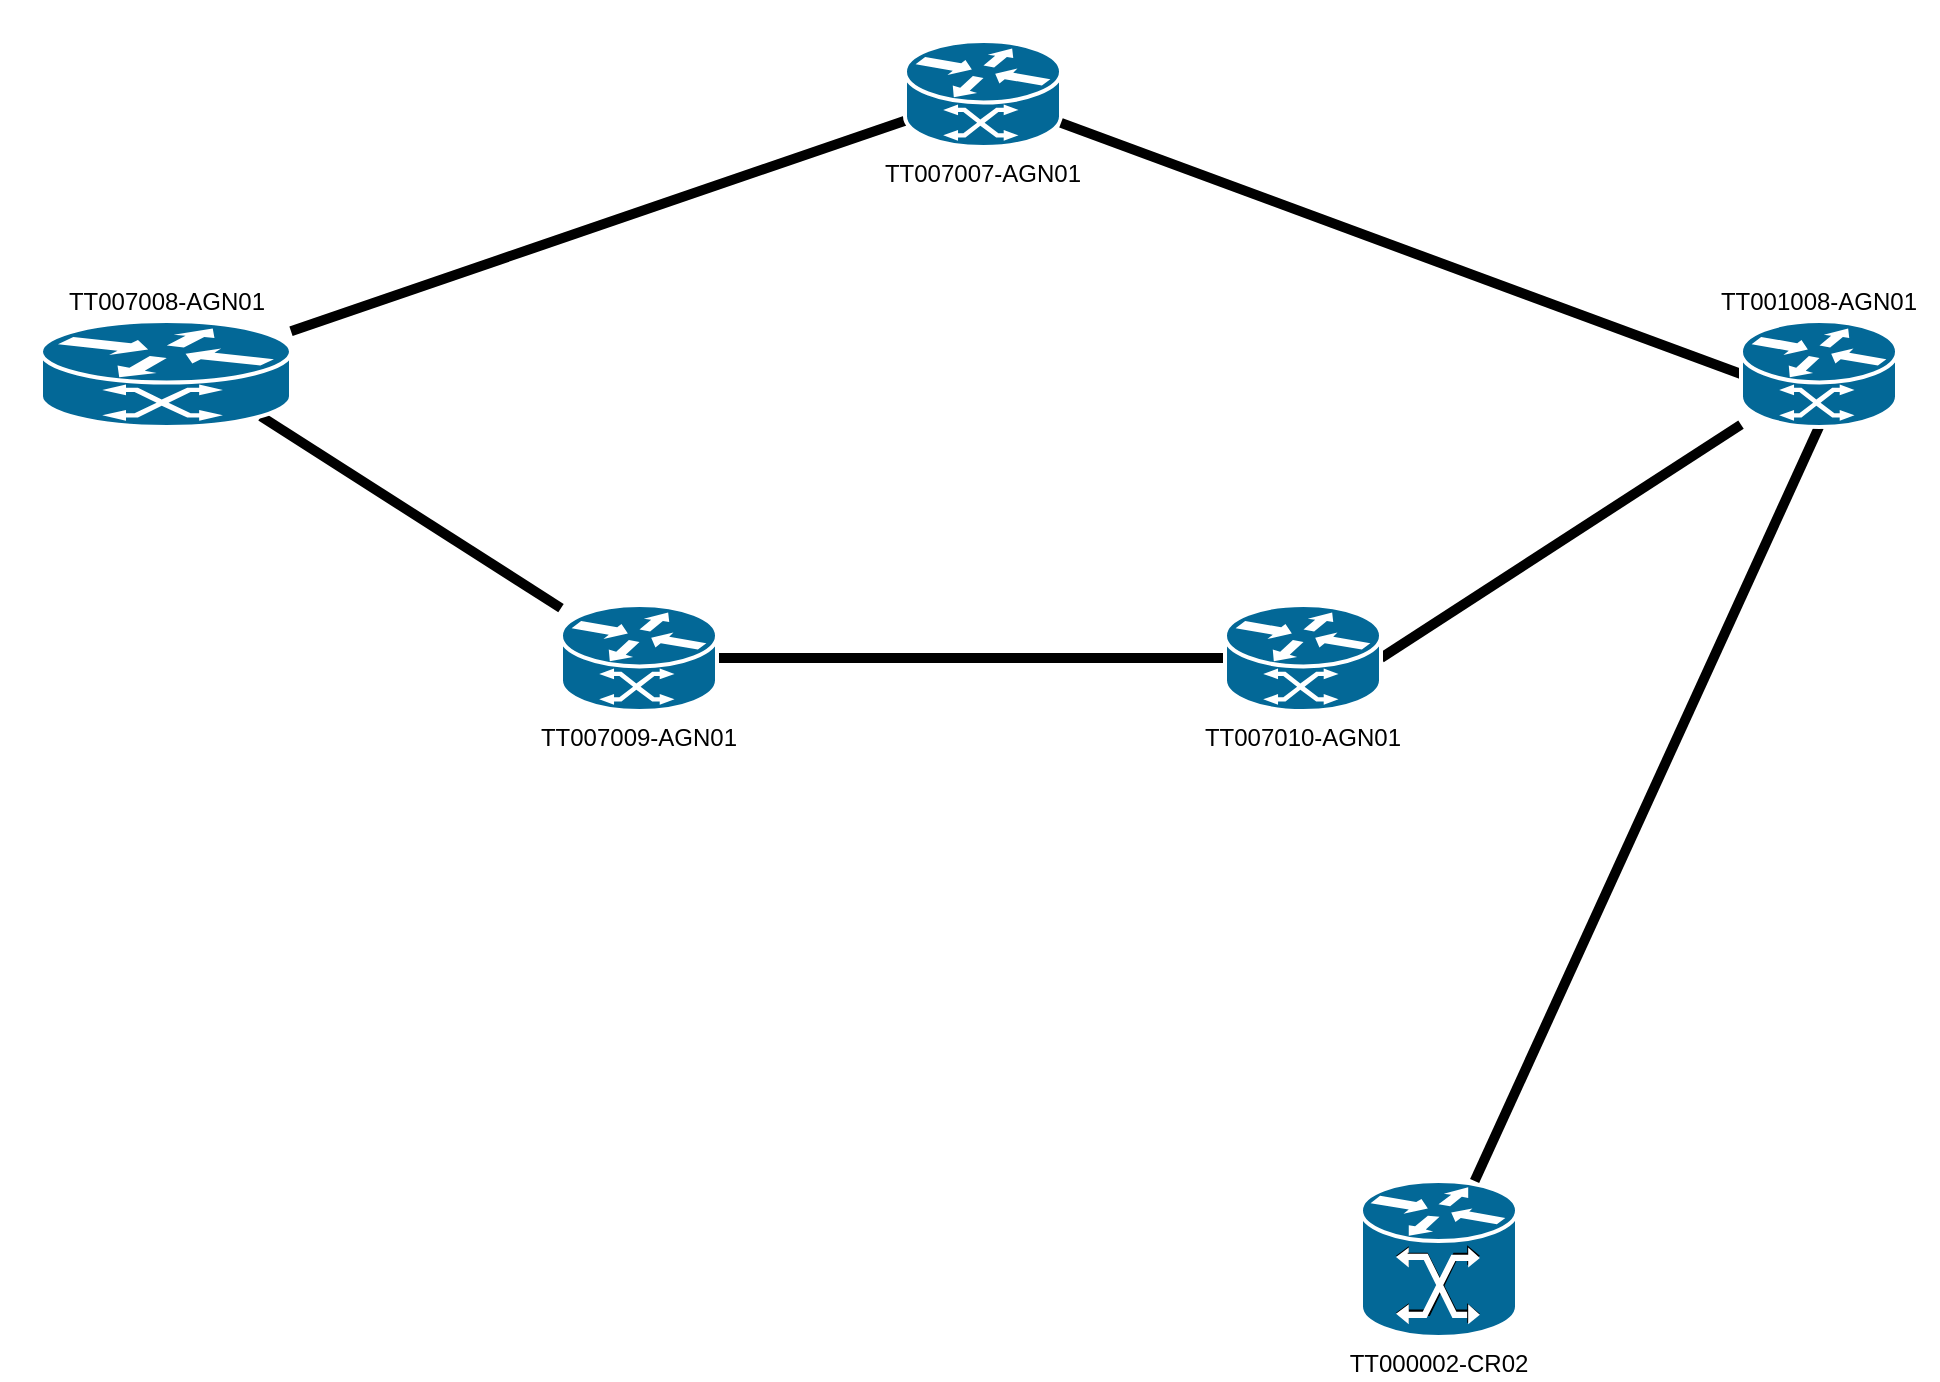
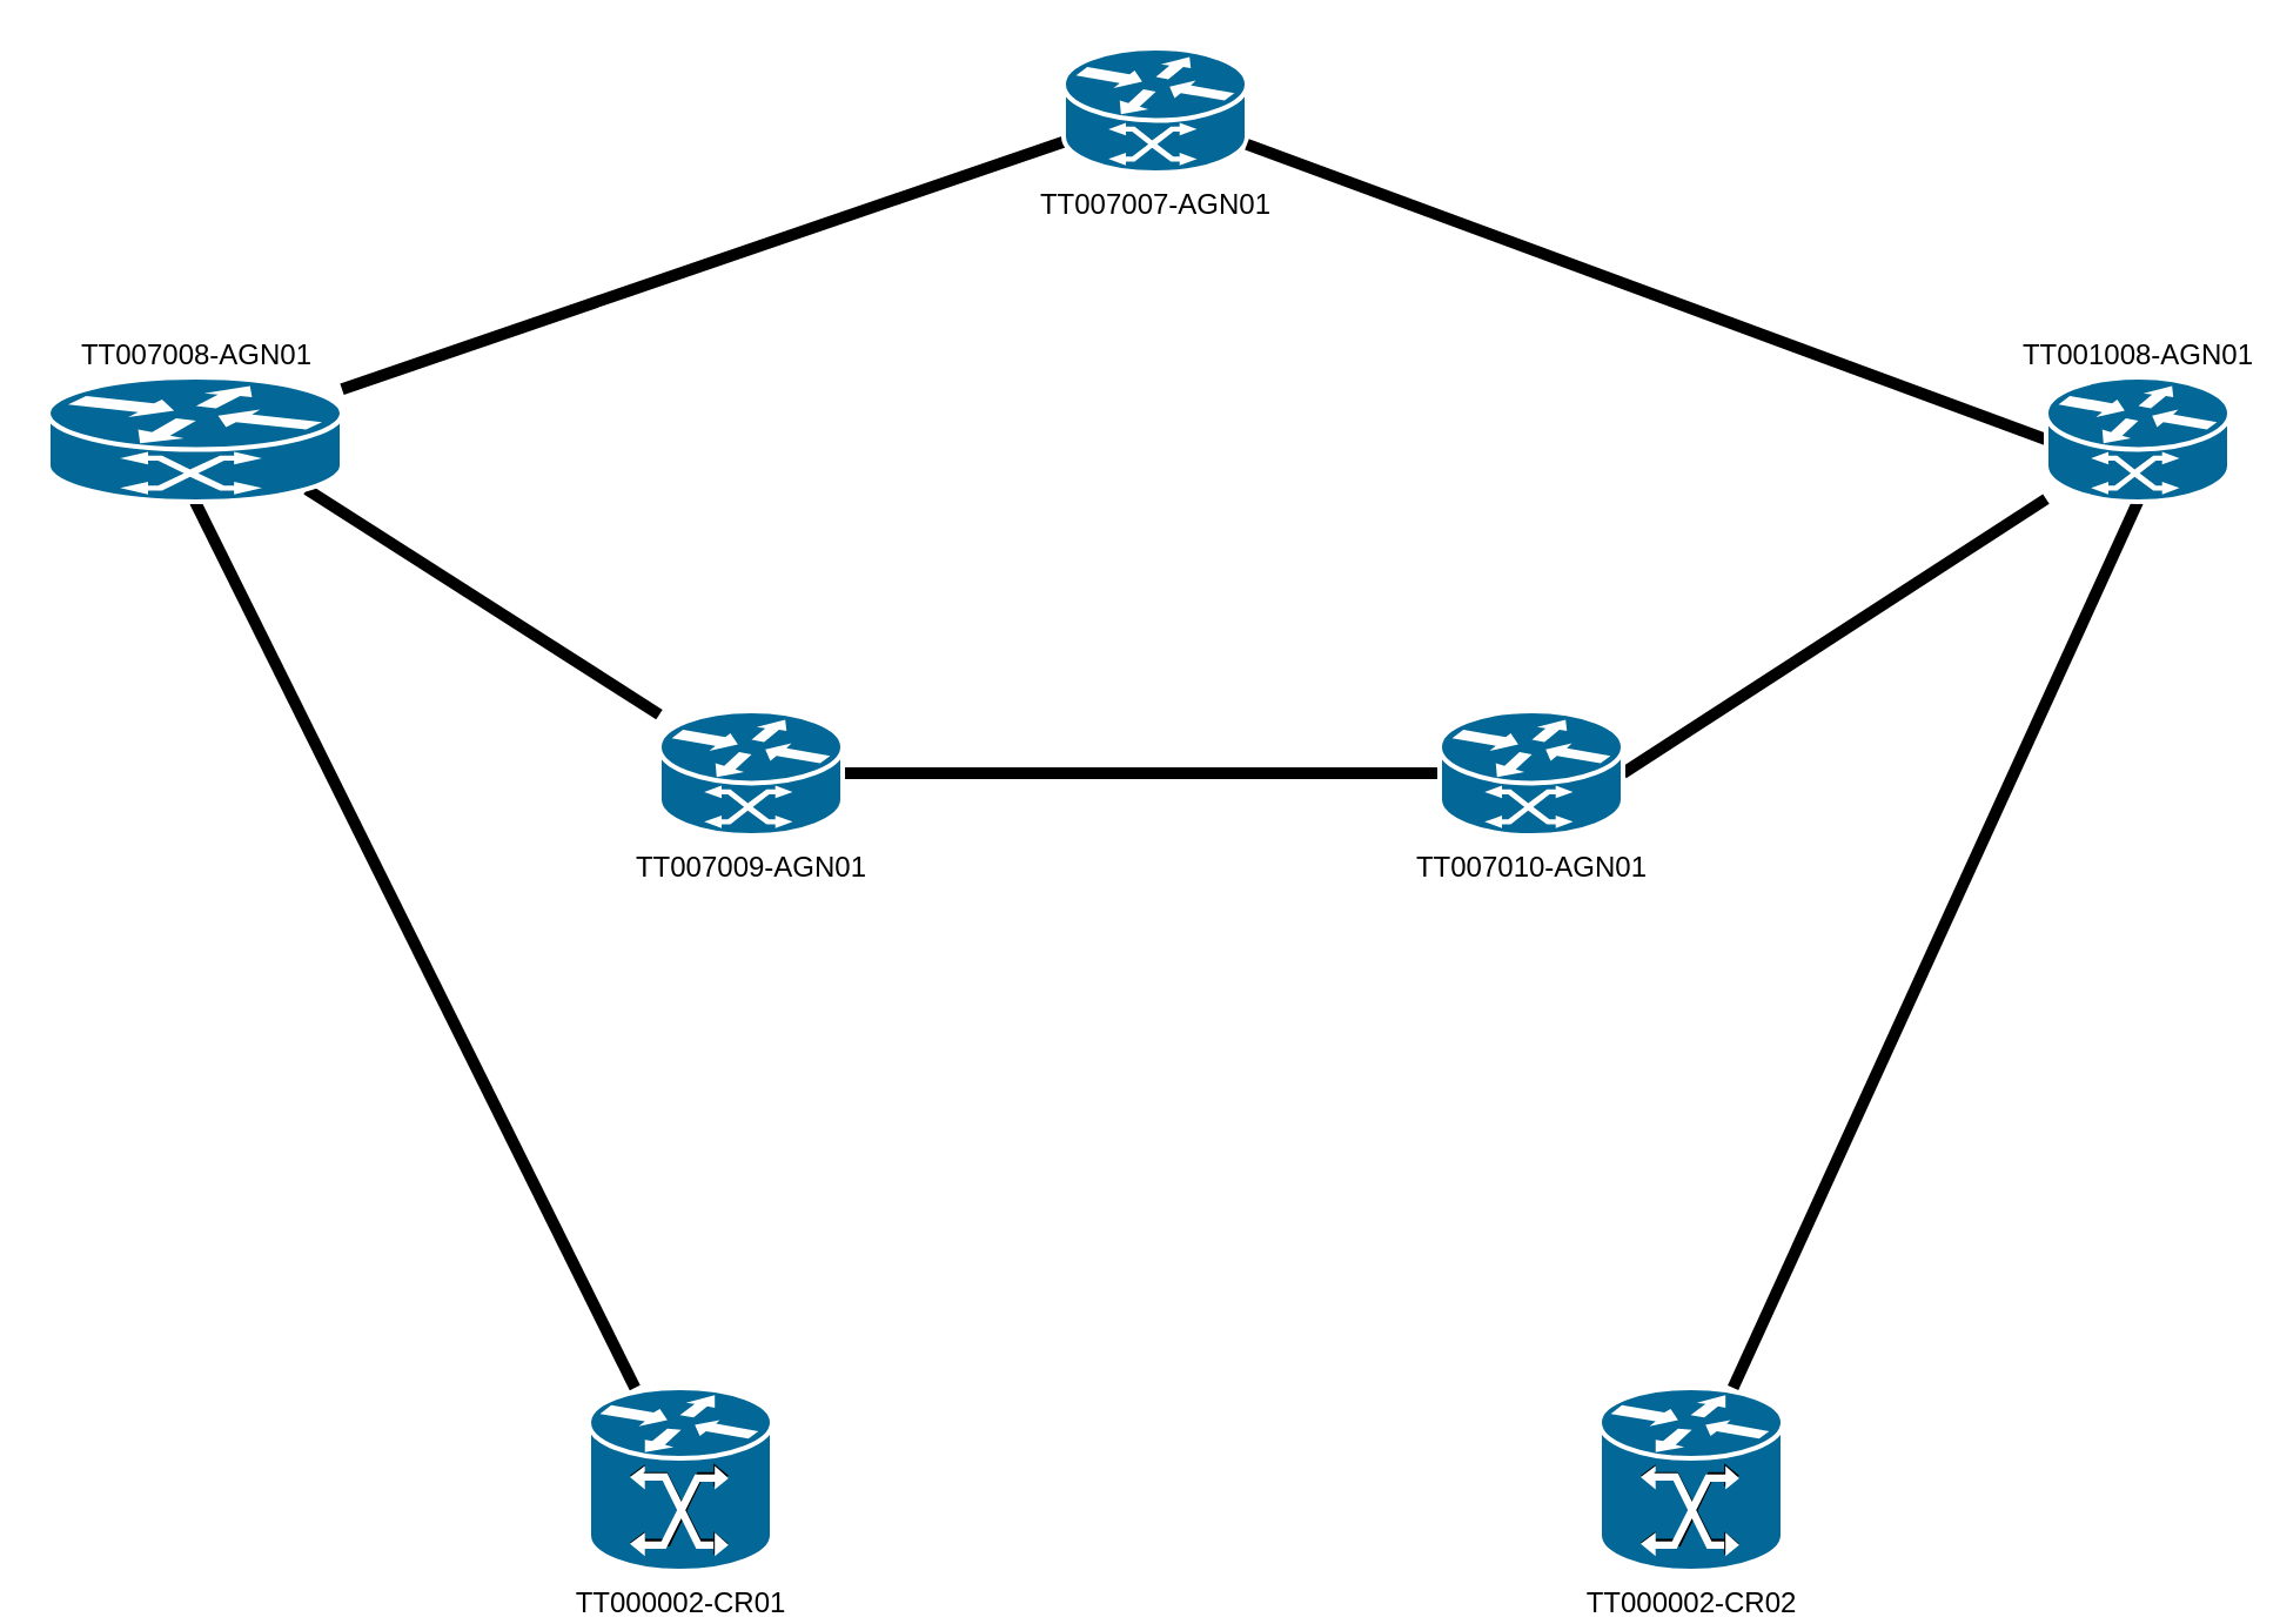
+ <mxCell id="2" style="edgeStyle=none;rounded=0;orthogonalLoop=1;jettySize=auto;html=1;exitX=0.5;exitY=1;exitDx=0;exitDy=0;exitPerimeter=0;endArrow=none;endFill=0;strokeWidth=5;" edge="1" parent="1" source="5" target="6"><mxGeometry relative="1" as="geometry" /></mxCell>
+ <mxCell id="6" value="TT000002-CR01" style="shape=mxgraph.cisco.routers.gigabit_switch_atm_tag_router;sketch=0;html=1;pointerEvents=1;dashed=0;fillColor=#036897;strokeColor=#ffffff;strokeWidth=2;verticalLabelPosition=bottom;verticalAlign=top;align=center;outlineConnect=0;" vertex="1" parent="1"><mxGeometry x="250" y="590" width="78" height="78" as="geometry" /></mxCell>
